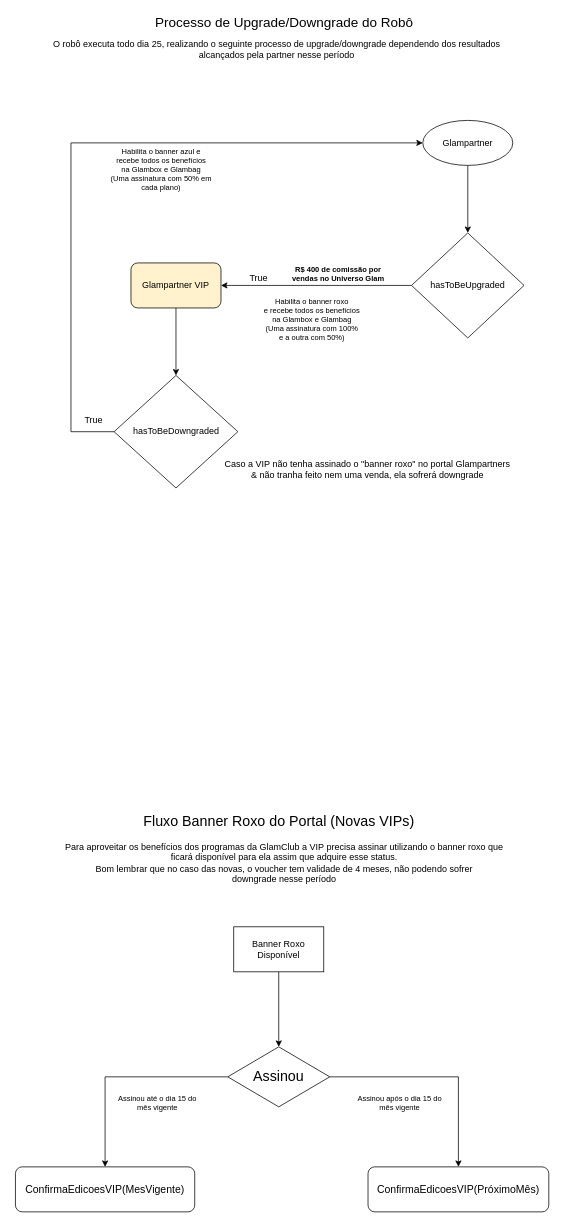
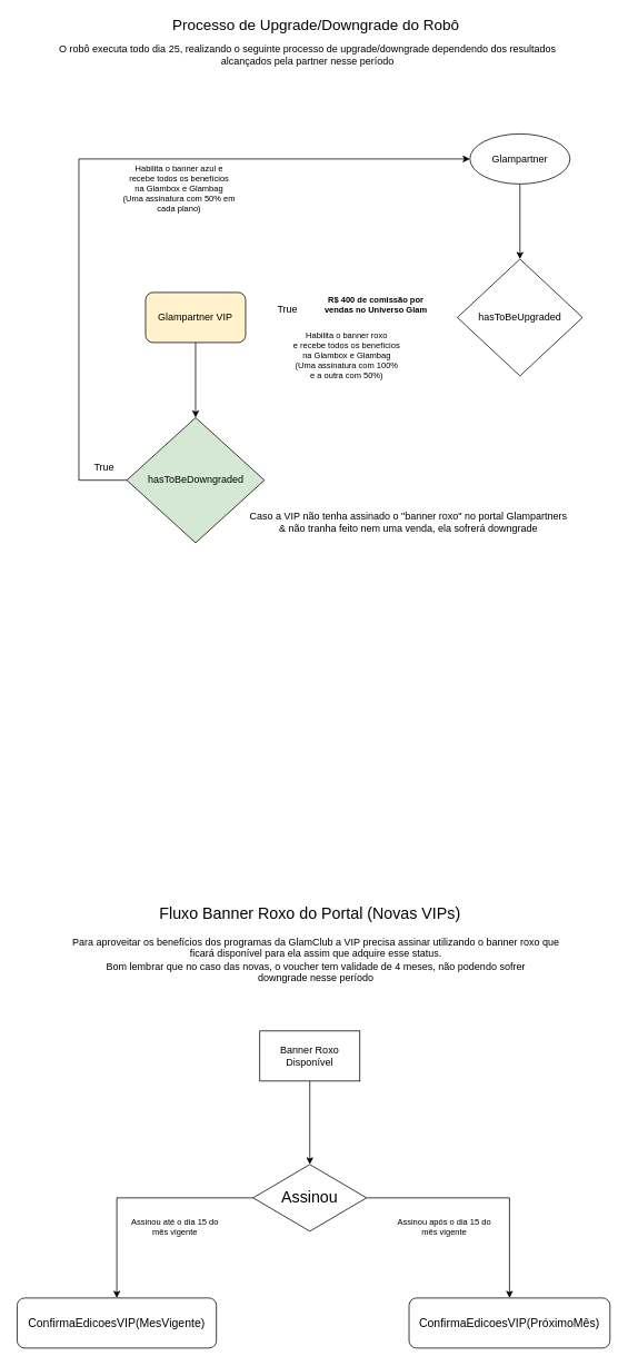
- <mxCell id="4" style="edgeStyle=orthogonalEdgeStyle;rounded=0;orthogonalLoop=1;jettySize=auto;html=1;exitX=0;exitY=0.5;exitDx=0;exitDy=0;entryX=1;entryY=0.5;entryDx=0;entryDy=0;" parent="1" source="5" target="7" edge="1"><mxGeometry relative="1" as="geometry" /></mxCell>
- <mxCell id="11" value="&lt;font style=&quot;font-size: 12px;&quot;&gt;hasToBeDowngraded&lt;/font&gt;" style="rhombus;whiteSpace=wrap;html=1;fontSize=10;" parent="1" vertex="1"><mxGeometry x="151.5" y="500" width="165" height="150" as="geometry" /></mxCell>
+ <mxCell id="11" value="&lt;font style=&quot;font-size: 12px;&quot;&gt;hasToBeDowngraded&lt;/font&gt;" style="rhombus;whiteSpace=wrap;html=1;fontSize=10;fillColor=#d5e8d4;" parent="1" vertex="1"><mxGeometry x="151.5" y="500" width="165" height="150" as="geometry" /></mxCell>
